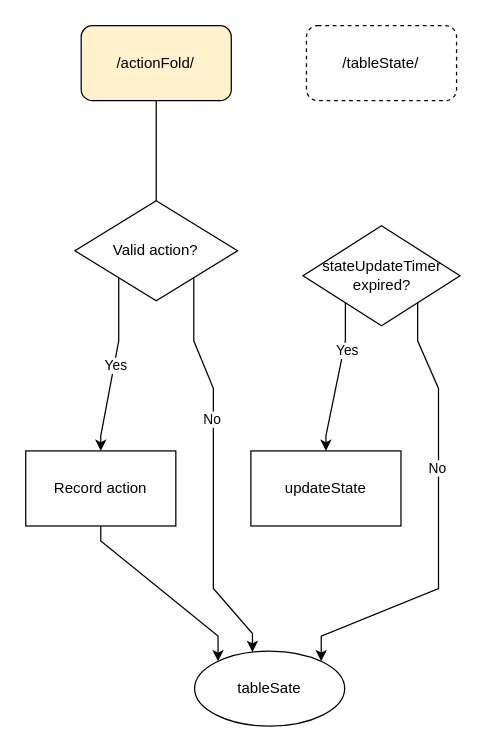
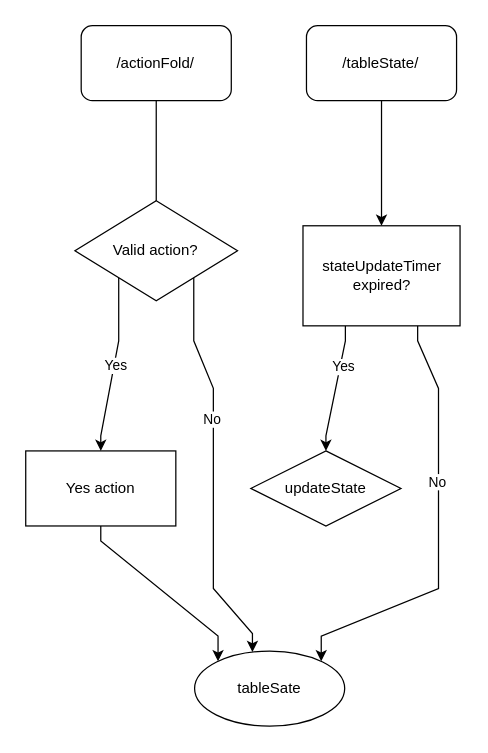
- <mxCell id="12" value="/actionFold/" style="rounded=1;whiteSpace=wrap;html=1;fillColor=#fff2cc;" vertex="1" parent="1"><mxGeometry x="64.341" width="120" height="60" as="geometry" y="20" /></mxCell>
+ <mxCell id="12" value="/actionFold/" style="rounded=1;whiteSpace=wrap;html=1;" vertex="1" parent="1"><mxGeometry x="64.341" width="120" height="60" as="geometry" y="20" /></mxCell>
- <mxCell id="3" value="/tableState/" style="rounded=1;whiteSpace=wrap;html=1;dashed=1;" vertex="1" parent="1"><mxGeometry x="244.444" width="120" height="60" as="geometry" y="20" /></mxCell>
+ <mxCell id="3" value="/tableState/" style="rounded=1;whiteSpace=wrap;html=1;" vertex="1" parent="1"><mxGeometry x="244.444" width="120" height="60" as="geometry" y="20" /></mxCell>
+ <mxCell id="2" style="edgeStyle=orthogonalEdgeStyle;rounded=0;orthogonalLoop=1;jettySize=auto;html=1;noEdgeStyle=1;orthogonal=1;" edge="1" parent="1" source="3" target="8"><mxGeometry relative="1" as="geometry"><Array as="points"><mxPoint x="304.444" y="92" /><mxPoint x="304.444" y="168" /></Array></mxGeometry></mxCell>
- <mxCell id="8" value="stateUpdateTimer expired?" style="rhombus;whiteSpace=wrap;html=1;" vertex="1" parent="1"><mxGeometry x="241.664" y="180" width="125.56" height="80" as="geometry" /></mxCell>
+ <mxCell id="8" value="stateUpdateTimer expired?" style="whiteSpace=wrap;html=1;rounded=0;" vertex="1" parent="1"><mxGeometry x="241.664" y="180" width="125.56" height="80" as="geometry" /></mxCell>
- <mxCell id="19" value="Record action" style="rounded=0;whiteSpace=wrap;html=1;" vertex="1" parent="1"><mxGeometry y="360" width="120" height="60" as="geometry" x="20" /></mxCell>
+ <mxCell id="19" value="Yes action" style="rounded=0;whiteSpace=wrap;html=1;" vertex="1" parent="1"><mxGeometry y="360" width="120" height="60" as="geometry" x="20" /></mxCell>
- <mxCell id="9" value="updateState" style="rounded=0;whiteSpace=wrap;html=1;" vertex="1" parent="1"><mxGeometry x="200" y="360" width="120" height="60" as="geometry" /></mxCell>
+ <mxCell id="9" value="updateState" style="rhombus;whiteSpace=wrap;html=1;" vertex="1" parent="1"><mxGeometry x="200" y="360" width="120" height="60" as="geometry" /></mxCell>
